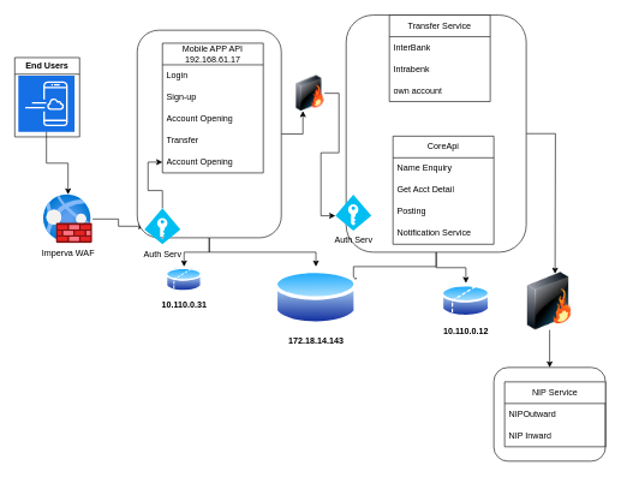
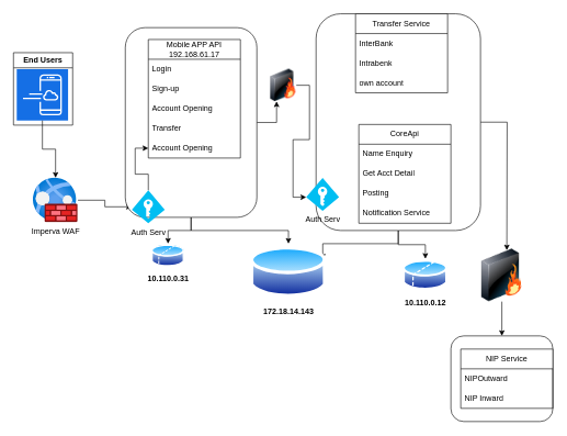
- <mxCell id="16" value="Imperva WAF" style="image;aspect=fixed;html=1;points=[];align=center;fontSize=12;image=img/lib/azure2/networking/Web_Application_Firewall_Policies_WAF.svg;" vertex="1" parent="1"><mxGeometry x="60" y="269" width="68" height="68" as="geometry" /></mxCell>
+ <mxCell id="16" value="Imperva WAF" style="image;aspect=fixed;html=1;points=[];align=center;fontSize=12;image=img/lib/azure2/networking/Web_Application_Firewall_Policies_WAF.svg;" vertex="1" parent="1"><mxGeometry x="50" y="269" width="68" height="68" as="geometry" /></mxCell>
